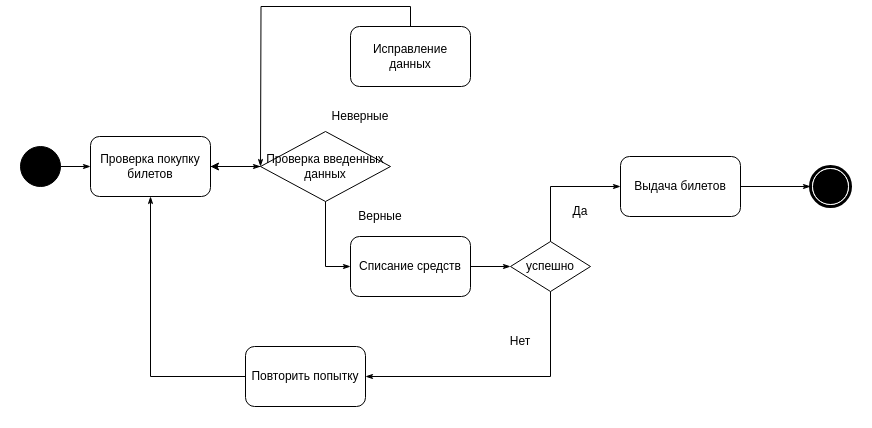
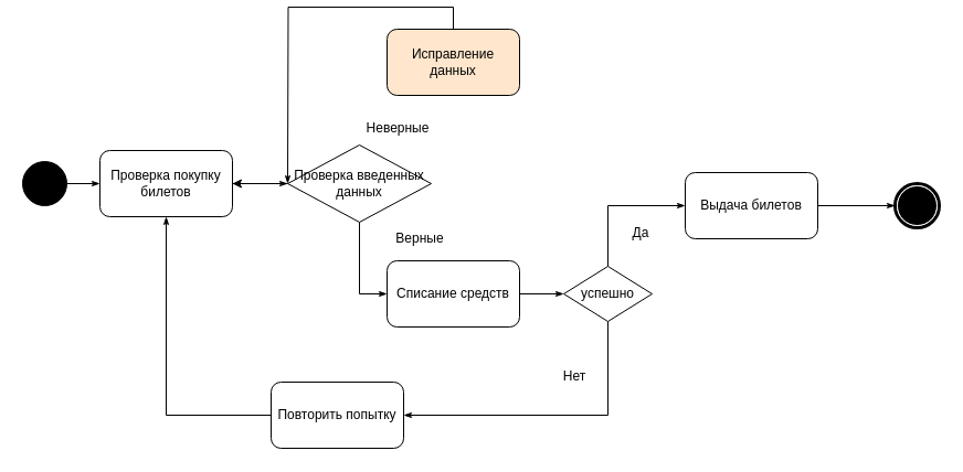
- <mxCell id="5" value="Исправление данных" style="rounded=1;whiteSpace=wrap;html=1;" vertex="1" parent="1"><mxGeometry x="350" y="20" width="120" height="60" as="geometry" /></mxCell>
+ <mxCell id="5" value="Исправление данных" style="rounded=1;whiteSpace=wrap;html=1;fillColor=#ffe6cc;" vertex="1" parent="1"><mxGeometry x="350" y="20" width="120" height="60" as="geometry" /></mxCell>
